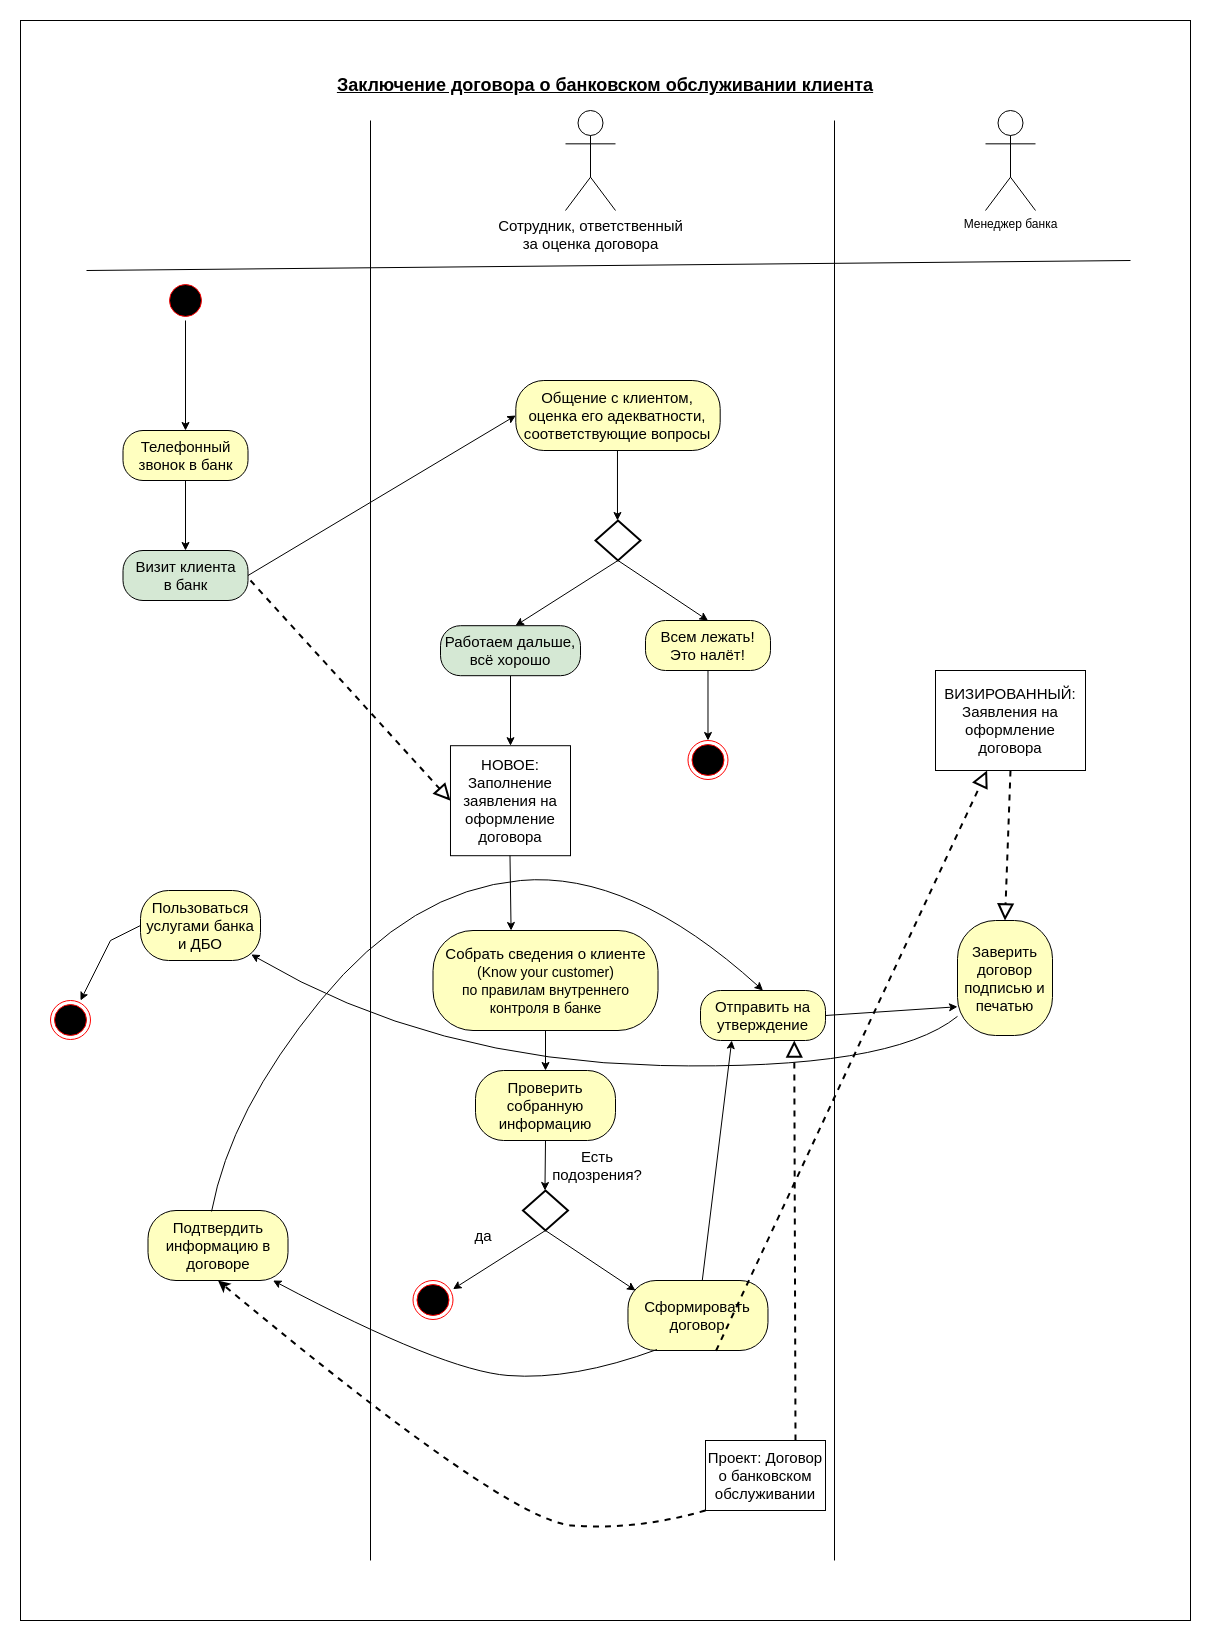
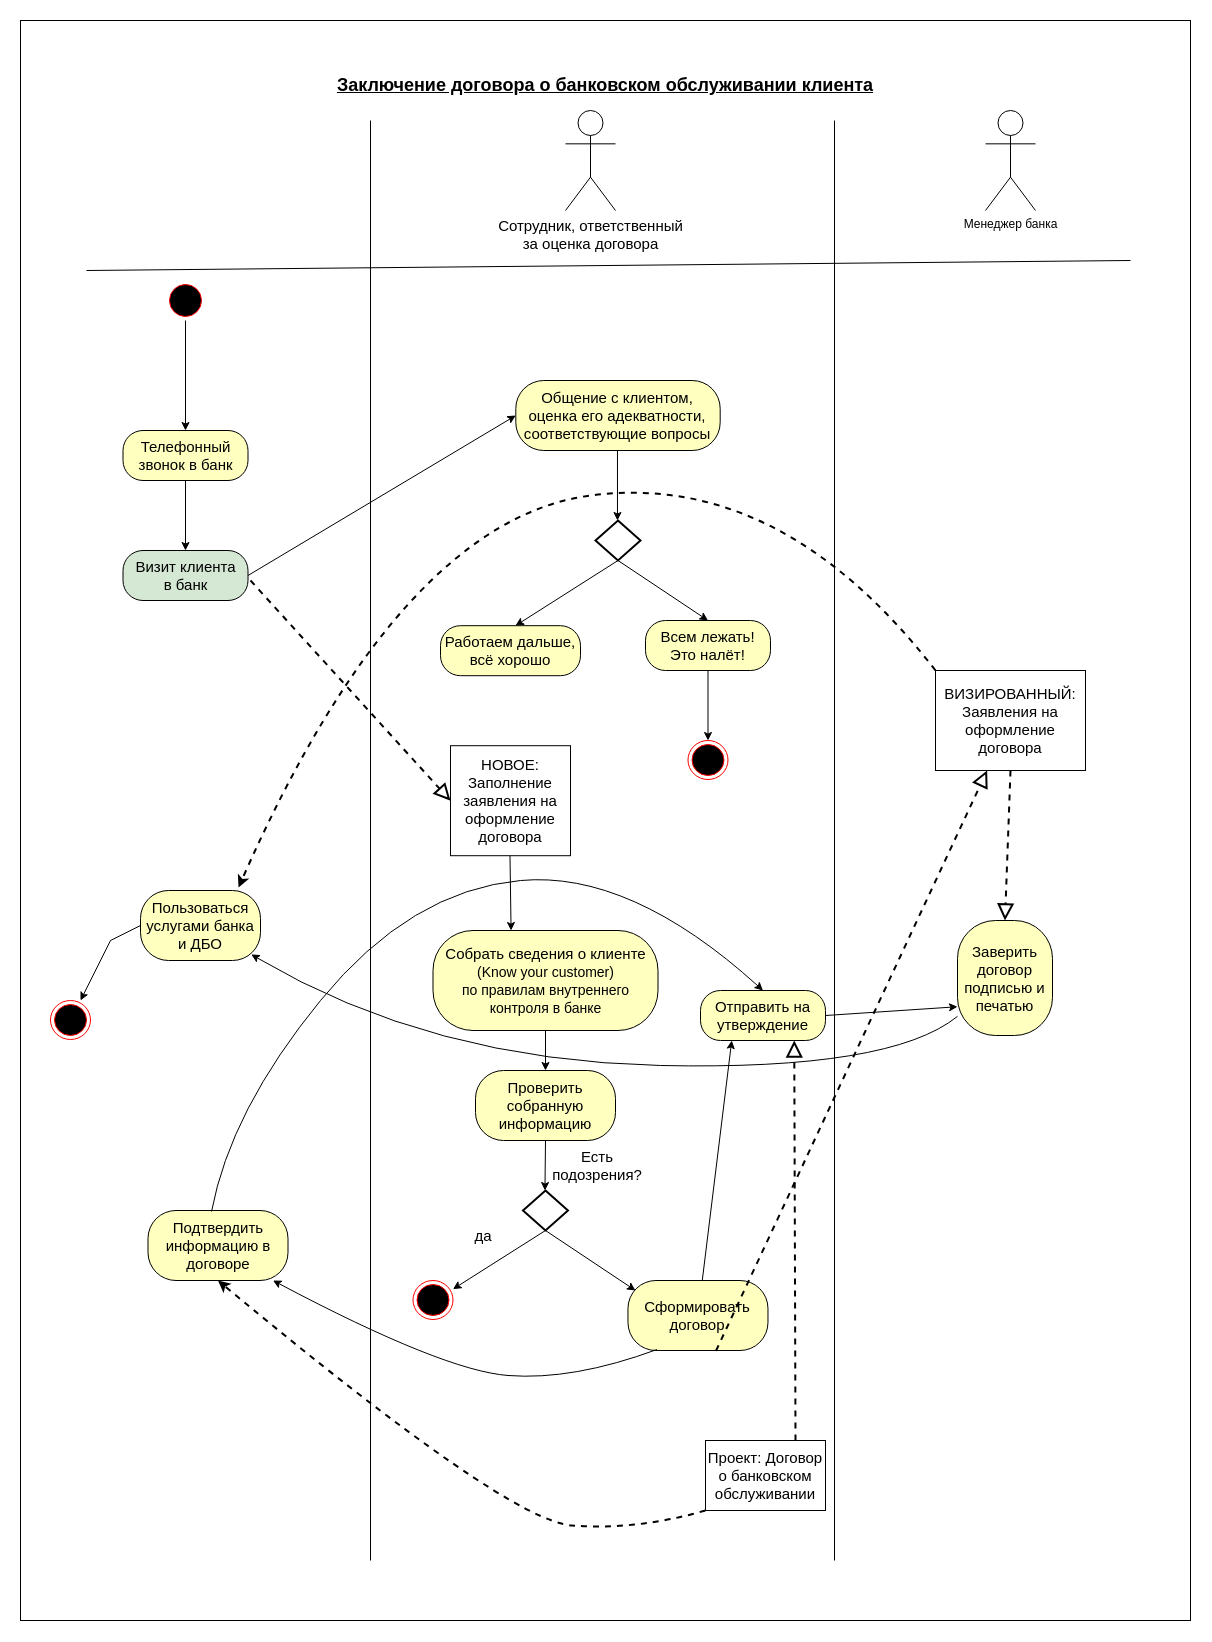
+ <mxCell id="51" value="" style="curved=1;endArrow=classic;html=1;rounded=0;exitX=0;exitY=0;exitDx=0;exitDy=0;dashed=1;strokeWidth=2;entryX=0.817;entryY=-0.044;entryDx=0;entryDy=0;entryPerimeter=0;" edge="1" parent="1" source="25" target="53"><mxGeometry width="50" height="50" relative="1" as="geometry"><mxPoint x="883.5" y="899" as="sourcePoint" /><mxPoint x="260" y="910" as="targetPoint" /><Array as="points"><mxPoint x="780" y="470" /><mxPoint x="400" y="520" /></Array></mxGeometry></mxCell>
- <mxCell id="19" value="&lt;div style=&quot;font-size: 15px;&quot;&gt;&lt;font style=&quot;font-size: 15px;&quot;&gt;Работаем дальше,&lt;/font&gt;&lt;/div&gt;&lt;font style=&quot;font-size: 15px;&quot;&gt;всё хорошо&lt;/font&gt;" style="rounded=1;whiteSpace=wrap;html=1;arcSize=40;fontColor=#000000;fillColor=#d5e8d4;strokeColor=#000000;" parent="1" vertex="1"><mxGeometry x="440" y="625.2" width="140" height="50" as="geometry" /></mxCell>
+ <mxCell id="19" value="&lt;div style=&quot;font-size: 15px;&quot;&gt;&lt;font style=&quot;font-size: 15px;&quot;&gt;Работаем дальше,&lt;/font&gt;&lt;/div&gt;&lt;font style=&quot;font-size: 15px;&quot;&gt;всё хорошо&lt;/font&gt;" style="rounded=1;whiteSpace=wrap;html=1;arcSize=40;fontColor=#000000;fillColor=#ffffc0;strokeColor=#000000;" parent="1" vertex="1"><mxGeometry x="440" y="625.2" width="140" height="50" as="geometry" /></mxCell>
- <mxCell id="18" style="edgeStyle=orthogonalEdgeStyle;rounded=0;orthogonalLoop=1;jettySize=auto;html=1;entryX=0.5;entryY=0;entryDx=0;entryDy=0;" parent="1" source="19" target="7" edge="1"><mxGeometry relative="1" as="geometry" /></mxCell>
